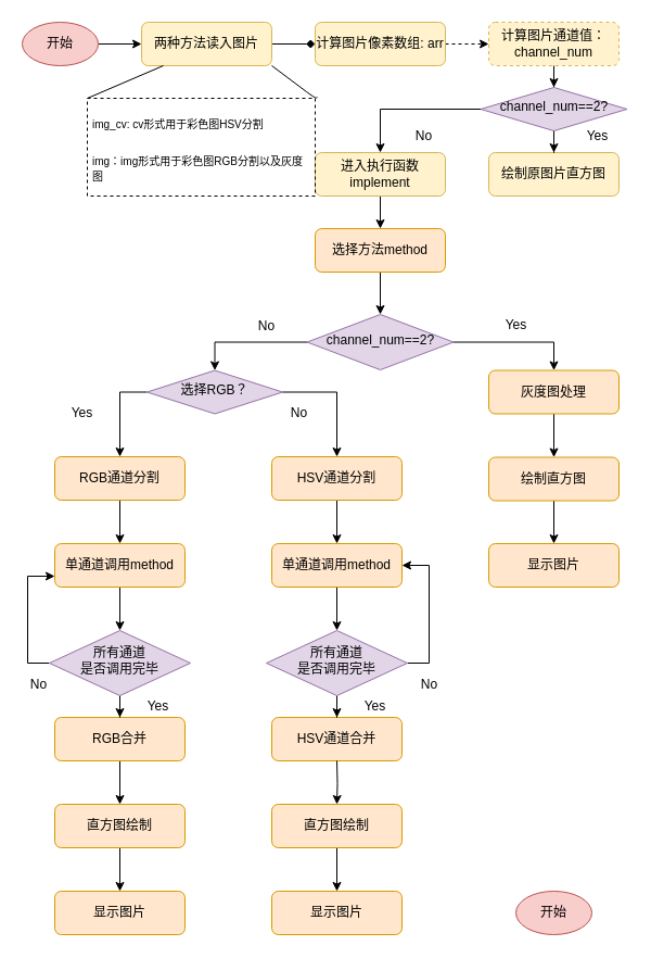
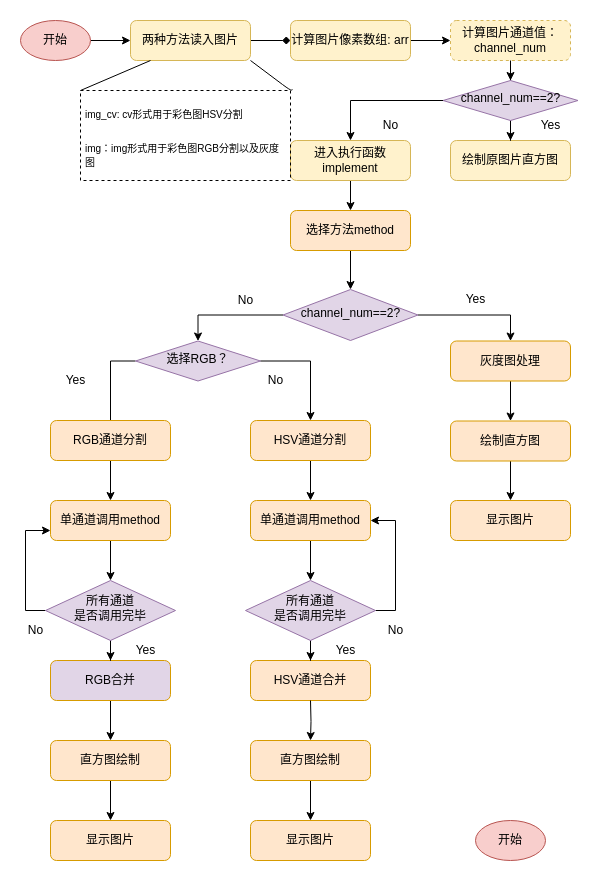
- <mxCell id="6" value="" style="edgeStyle=orthogonalEdgeStyle;rounded=0;orthogonalLoop=1;jettySize=auto;html=1;dashed=1;" edge="1" parent="1" source="7" target="9"><mxGeometry relative="1" as="geometry" /></mxCell>
+ <mxCell id="6" value="" style="edgeStyle=orthogonalEdgeStyle;rounded=0;orthogonalLoop=1;jettySize=auto;html=1;" edge="1" parent="1" source="7" target="9"><mxGeometry relative="1" as="geometry" /></mxCell>
- <mxCell id="26" style="edgeStyle=orthogonalEdgeStyle;rounded=0;orthogonalLoop=1;jettySize=auto;html=1;exitX=0;exitY=0.5;exitDx=0;exitDy=0;entryX=0.5;entryY=0;entryDx=0;entryDy=0;" edge="1" parent="1" source="27" target="36"><mxGeometry relative="1" as="geometry"><Array as="points"><mxPoint x="110" y="360" /></Array></mxGeometry></mxCell>
+ <mxCell id="26" style="edgeStyle=orthogonalEdgeStyle;rounded=0;orthogonalLoop=1;jettySize=auto;html=1;exitX=0;exitY=0.5;exitDx=0;exitDy=0;entryX=0.5;entryY=0;entryDx=0;entryDy=0;endArrow=none;" edge="1" parent="1" source="27" target="36"><mxGeometry relative="1" as="geometry"><Array as="points"><mxPoint x="110" y="360" /></Array></mxGeometry></mxCell>
- <mxCell id="40" value="RGB合并" style="rounded=1;whiteSpace=wrap;html=1;fontSize=12;glass=0;strokeWidth=1;shadow=0;fillColor=#ffe6cc;strokeColor=#d79b00;" vertex="1" parent="1"><mxGeometry x="50" y="660" width="120" height="40" as="geometry" /></mxCell>
+ <mxCell id="40" value="RGB合并" style="rounded=1;whiteSpace=wrap;html=1;fontSize=12;glass=0;strokeWidth=1;shadow=0;fillColor=#e1d5e7;strokeColor=#d79b00;" vertex="1" parent="1"><mxGeometry x="50" y="660" width="120" height="40" as="geometry" /></mxCell>
